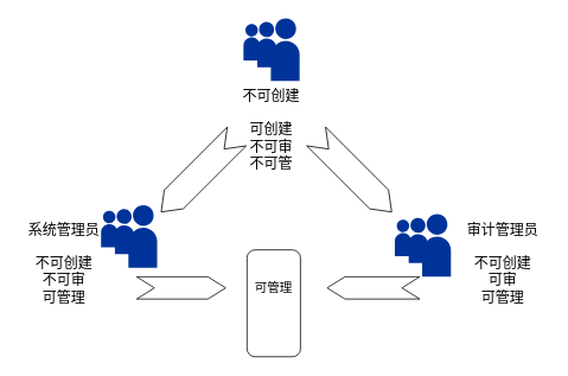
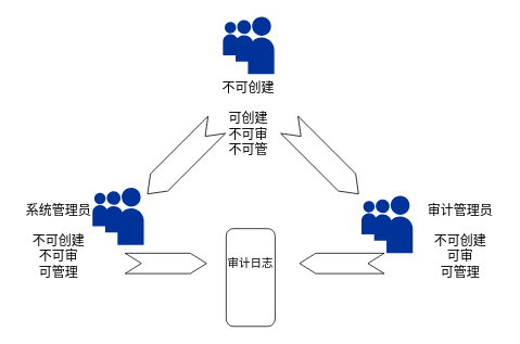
- <mxCell id="9" value="&lt;font style=&quot;font-size: 14px;&quot;&gt;可管理&lt;br&gt;&lt;br&gt;&lt;br&gt;&lt;/font&gt;" style="rounded=1;whiteSpace=wrap;html=1;" parent="1" vertex="1"><mxGeometry x="277" y="280" width="60" height="120" as="geometry" /></mxCell>
+ <mxCell id="9" value="&lt;font style=&quot;font-size: 14px;&quot;&gt;审计日志&lt;br&gt;&lt;br&gt;&lt;br&gt;&lt;/font&gt;" style="rounded=1;whiteSpace=wrap;html=1;" parent="1" vertex="1"><mxGeometry x="277" y="280" width="60" height="120" as="geometry" /></mxCell>
